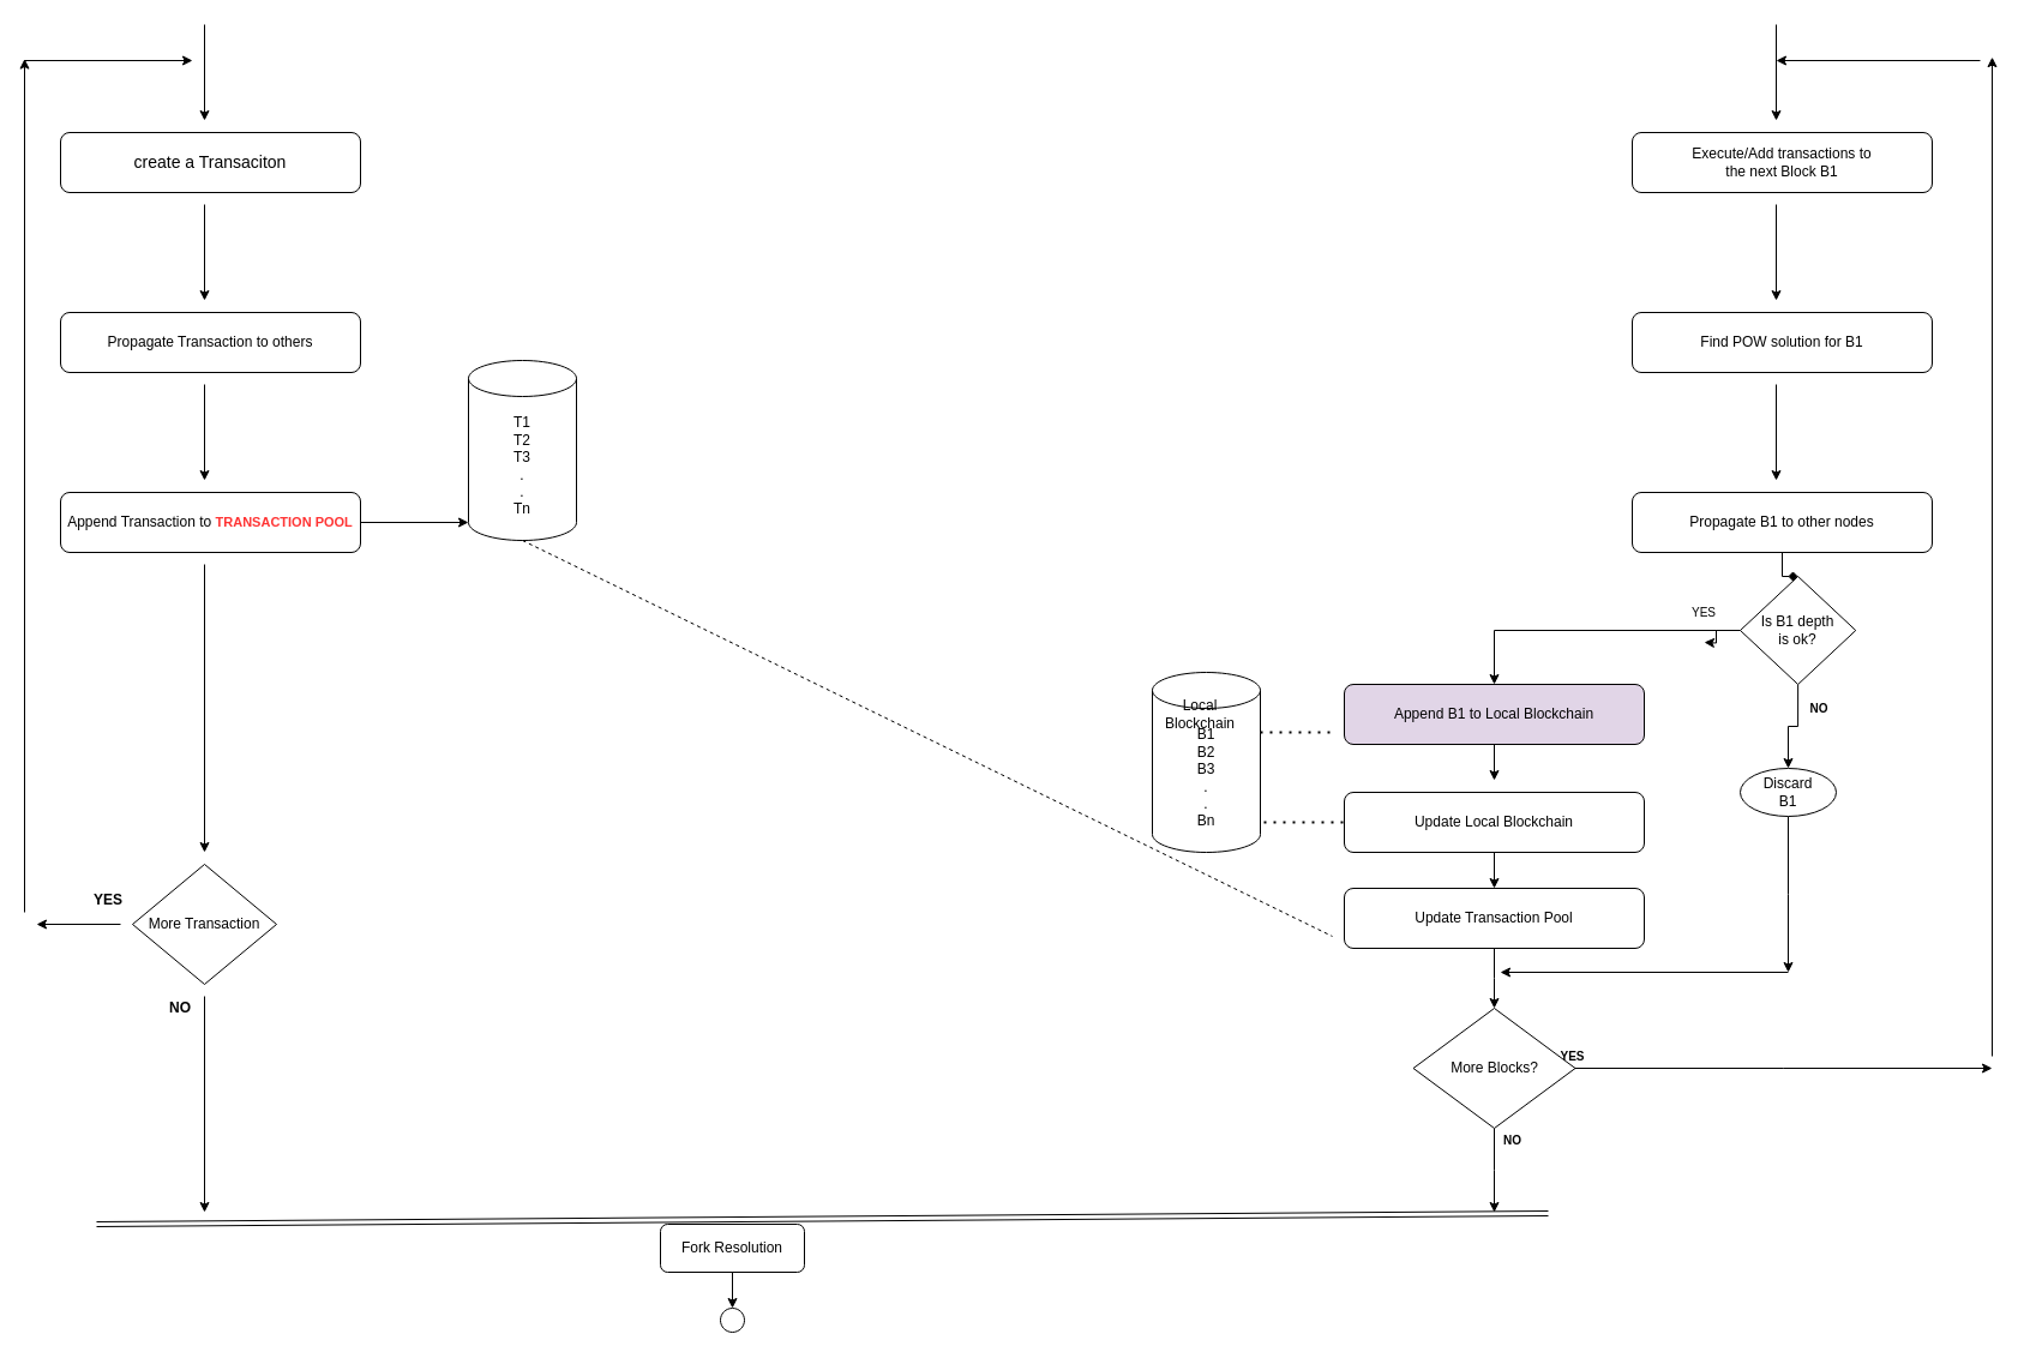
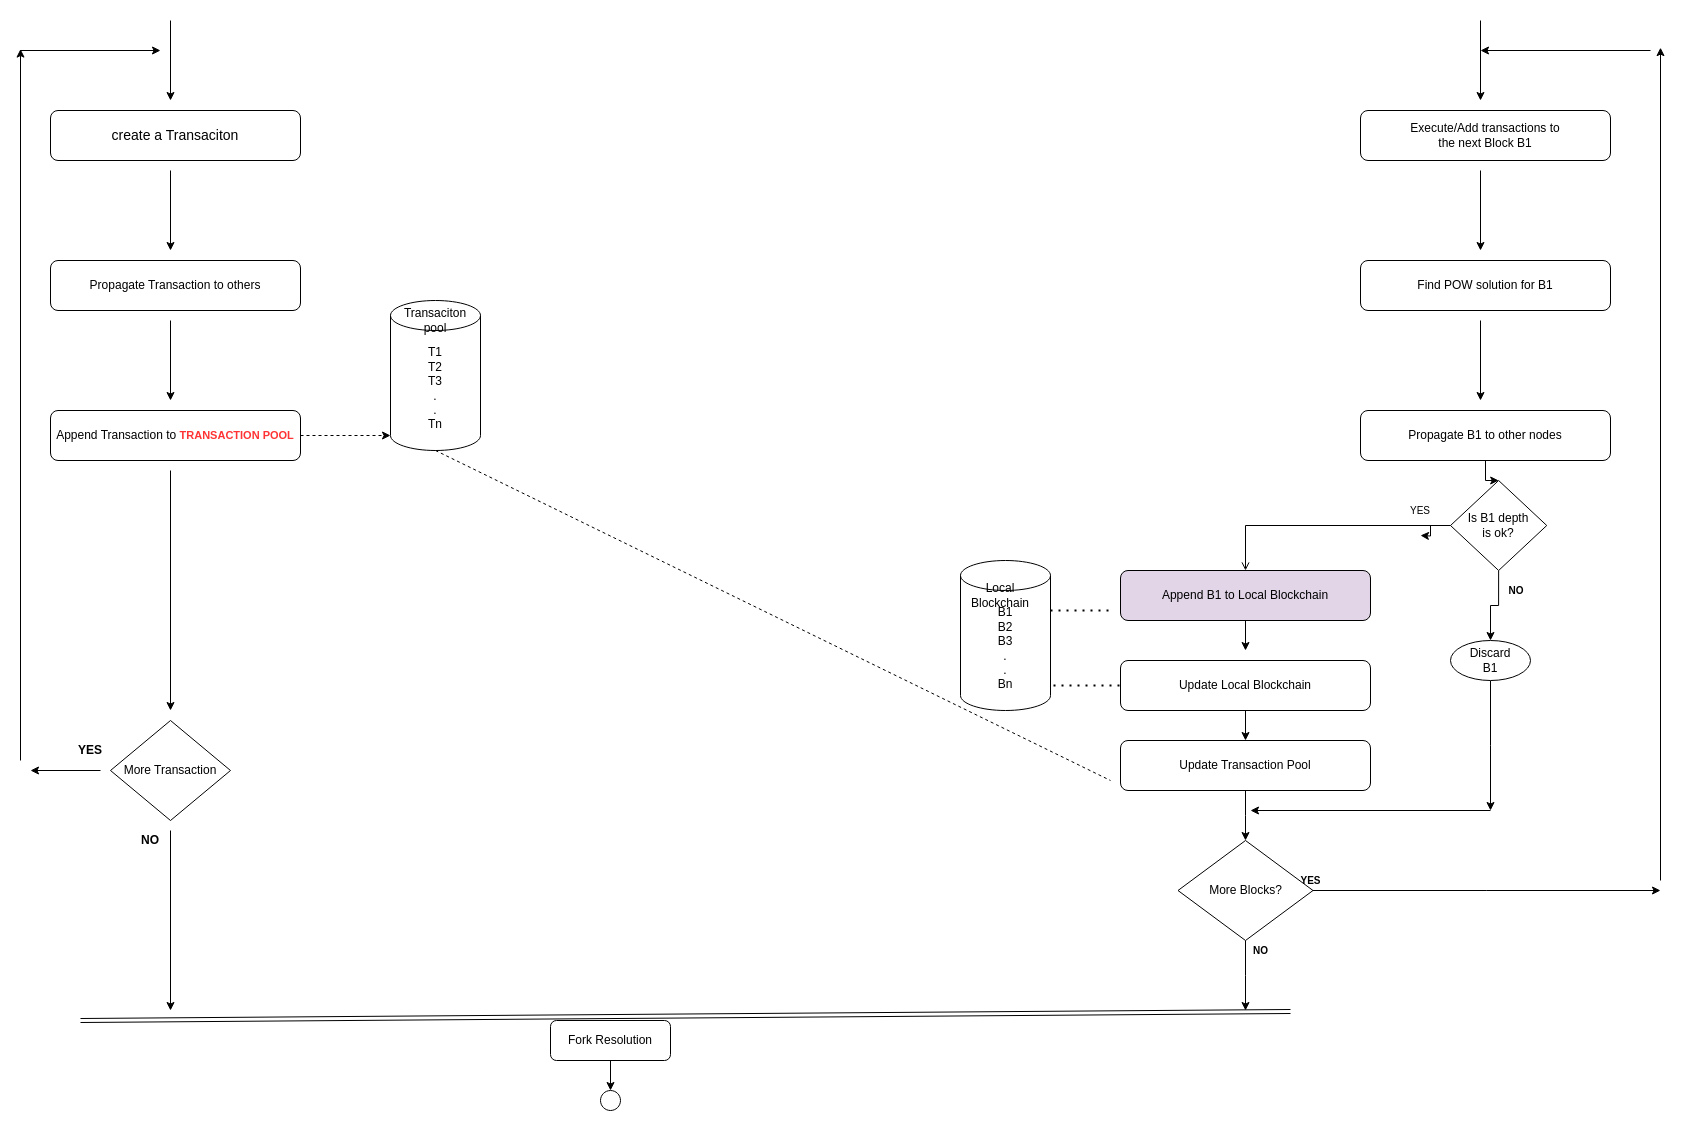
+ <mxCell id="18" value="Transaciton pool" style="text;html=1;strokeColor=none;fillColor=none;align=center;verticalAlign=middle;whiteSpace=wrap;rounded=0;" vertex="1" parent="1"><mxGeometry x="415" y="310" width="40" height="20" as="geometry" /></mxCell>
- <mxCell id="6" style="edgeStyle=orthogonalEdgeStyle;rounded=0;orthogonalLoop=1;jettySize=auto;html=1;entryX=0;entryY=1;entryDx=0;entryDy=-15;entryPerimeter=0;" edge="1" parent="1" source="7" target="17"><mxGeometry relative="1" as="geometry" /></mxCell>
+ <mxCell id="6" style="edgeStyle=orthogonalEdgeStyle;rounded=0;orthogonalLoop=1;jettySize=auto;html=1;entryX=0;entryY=1;entryDx=0;entryDy=-15;entryPerimeter=0;dashed=1;" edge="1" parent="1" source="7" target="17"><mxGeometry relative="1" as="geometry" /></mxCell>
- <mxCell id="25" style="edgeStyle=orthogonalEdgeStyle;rounded=0;orthogonalLoop=1;jettySize=auto;html=1;endArrow=diamond;" edge="1" parent="1" source="26" target="31"><mxGeometry relative="1" as="geometry"><mxPoint x="1485" y="520" as="targetPoint" /></mxGeometry></mxCell>
+ <mxCell id="25" style="edgeStyle=orthogonalEdgeStyle;rounded=0;orthogonalLoop=1;jettySize=auto;html=1;" edge="1" parent="1" source="26" target="31"><mxGeometry relative="1" as="geometry"><mxPoint x="1485" y="520" as="targetPoint" /></mxGeometry></mxCell>
- <mxCell id="29" style="edgeStyle=orthogonalEdgeStyle;rounded=0;orthogonalLoop=1;jettySize=auto;html=1;entryX=0.5;entryY=0;entryDx=0;entryDy=0;" edge="1" parent="1" source="31" target="35"><mxGeometry relative="1" as="geometry" /></mxCell>
+ <mxCell id="29" style="edgeStyle=orthogonalEdgeStyle;rounded=0;orthogonalLoop=1;jettySize=auto;html=1;entryX=0.5;entryY=0;entryDx=0;entryDy=0;endArrow=open;" edge="1" parent="1" source="31" target="35"><mxGeometry relative="1" as="geometry" /></mxCell>
